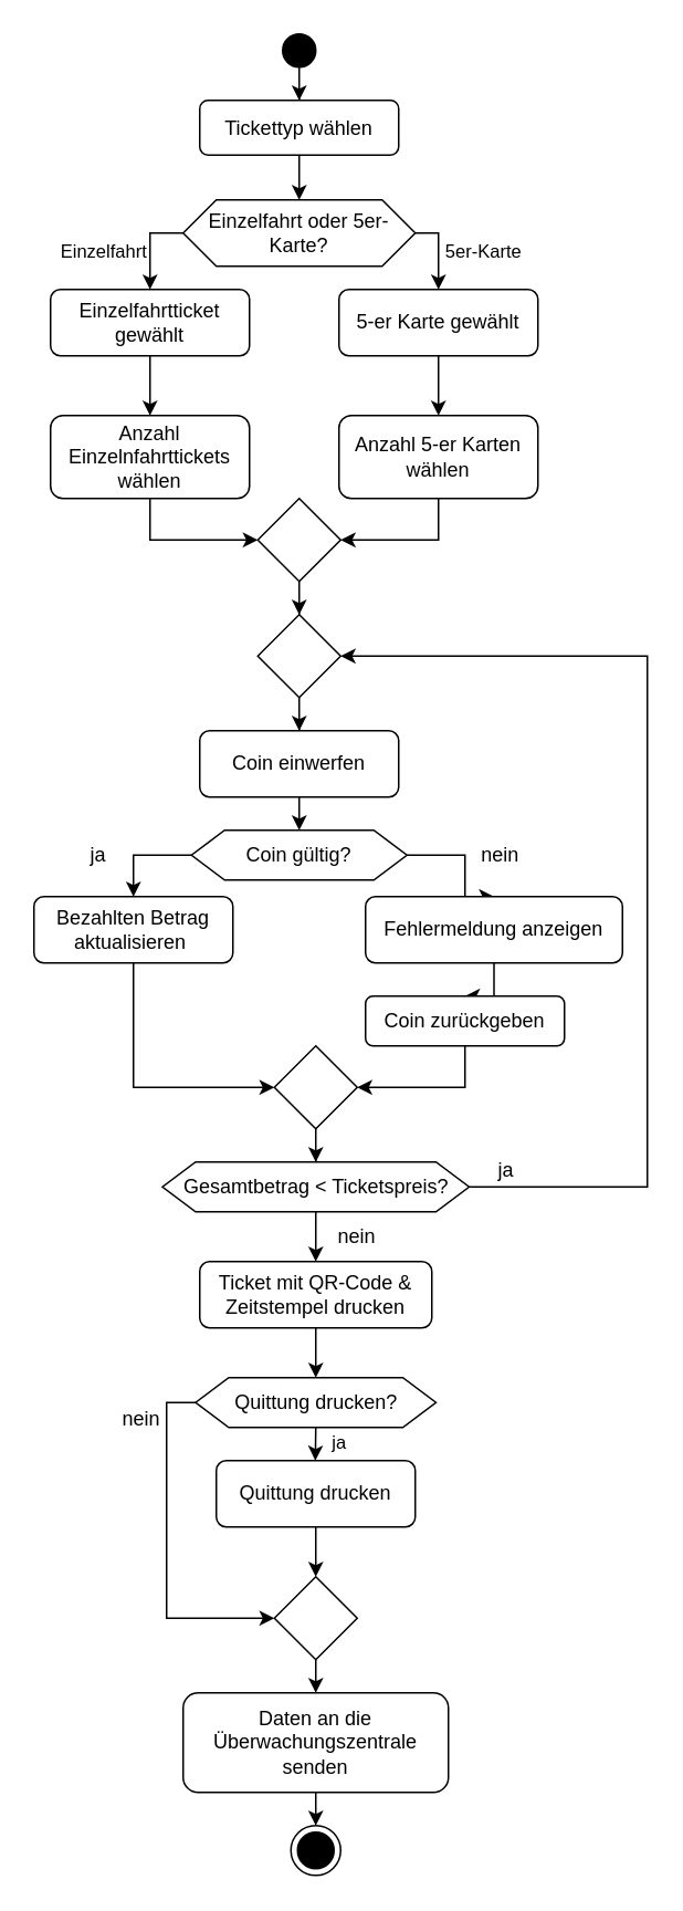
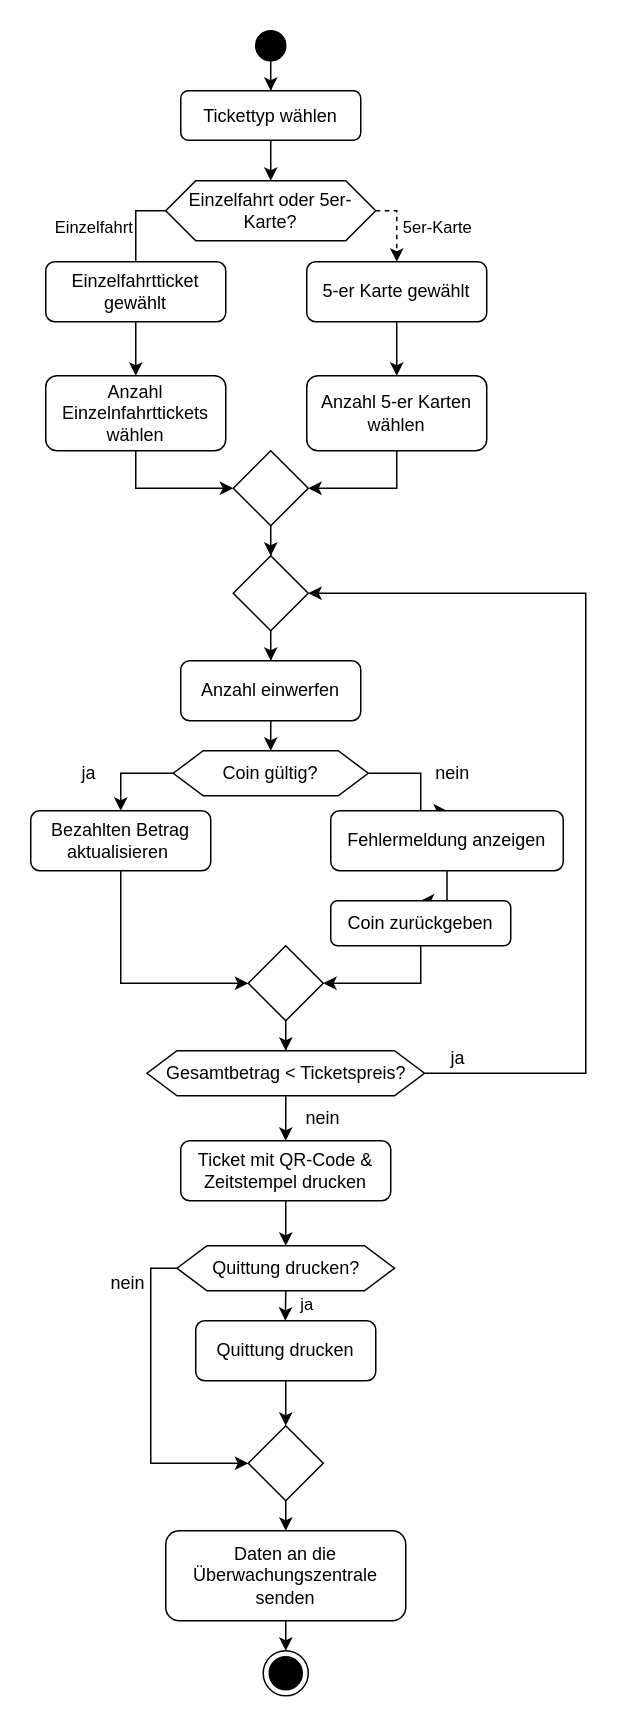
- <mxCell id="10" style="edgeStyle=orthogonalEdgeStyle;rounded=0;orthogonalLoop=1;jettySize=auto;html=1;entryX=0.5;entryY=0;entryDx=0;entryDy=0;exitX=1;exitY=0.5;exitDx=0;exitDy=0;" parent="1" source="14" target="9" edge="1"><mxGeometry relative="1" as="geometry"><Array as="points"><mxPoint x="264" y="140" /></Array></mxGeometry></mxCell>
+ <mxCell id="10" style="edgeStyle=orthogonalEdgeStyle;rounded=0;orthogonalLoop=1;jettySize=auto;html=1;entryX=0.5;entryY=0;entryDx=0;entryDy=0;exitX=1;exitY=0.5;exitDx=0;exitDy=0;dashed=1;" parent="1" source="14" target="9" edge="1"><mxGeometry relative="1" as="geometry"><Array as="points"><mxPoint x="264" y="140" /></Array></mxGeometry></mxCell>
- <mxCell id="12" style="edgeStyle=orthogonalEdgeStyle;rounded=0;orthogonalLoop=1;jettySize=auto;html=1;entryX=0.5;entryY=0;entryDx=0;entryDy=0;exitX=0;exitY=0.5;exitDx=0;exitDy=0;" parent="1" source="14" target="7" edge="1"><mxGeometry relative="1" as="geometry"><Array as="points"><mxPoint x="90" y="140" /></Array></mxGeometry></mxCell>
+ <mxCell id="12" style="edgeStyle=orthogonalEdgeStyle;rounded=0;orthogonalLoop=1;jettySize=auto;html=1;entryX=0.5;entryY=0;entryDx=0;entryDy=0;exitX=0;exitY=0.5;exitDx=0;exitDy=0;endArrow=none;" parent="1" source="14" target="7" edge="1"><mxGeometry relative="1" as="geometry"><Array as="points"><mxPoint x="90" y="140" /></Array></mxGeometry></mxCell>
- <mxCell id="24" value="Coin einwerfen" style="rounded=1;whiteSpace=wrap;html=1;" parent="1" vertex="1"><mxGeometry x="120" y="440" width="120" height="40" as="geometry" /></mxCell>
+ <mxCell id="24" value="Anzahl einwerfen" style="rounded=1;whiteSpace=wrap;html=1;" parent="1" vertex="1"><mxGeometry x="120" y="440" width="120" height="40" as="geometry" /></mxCell>
